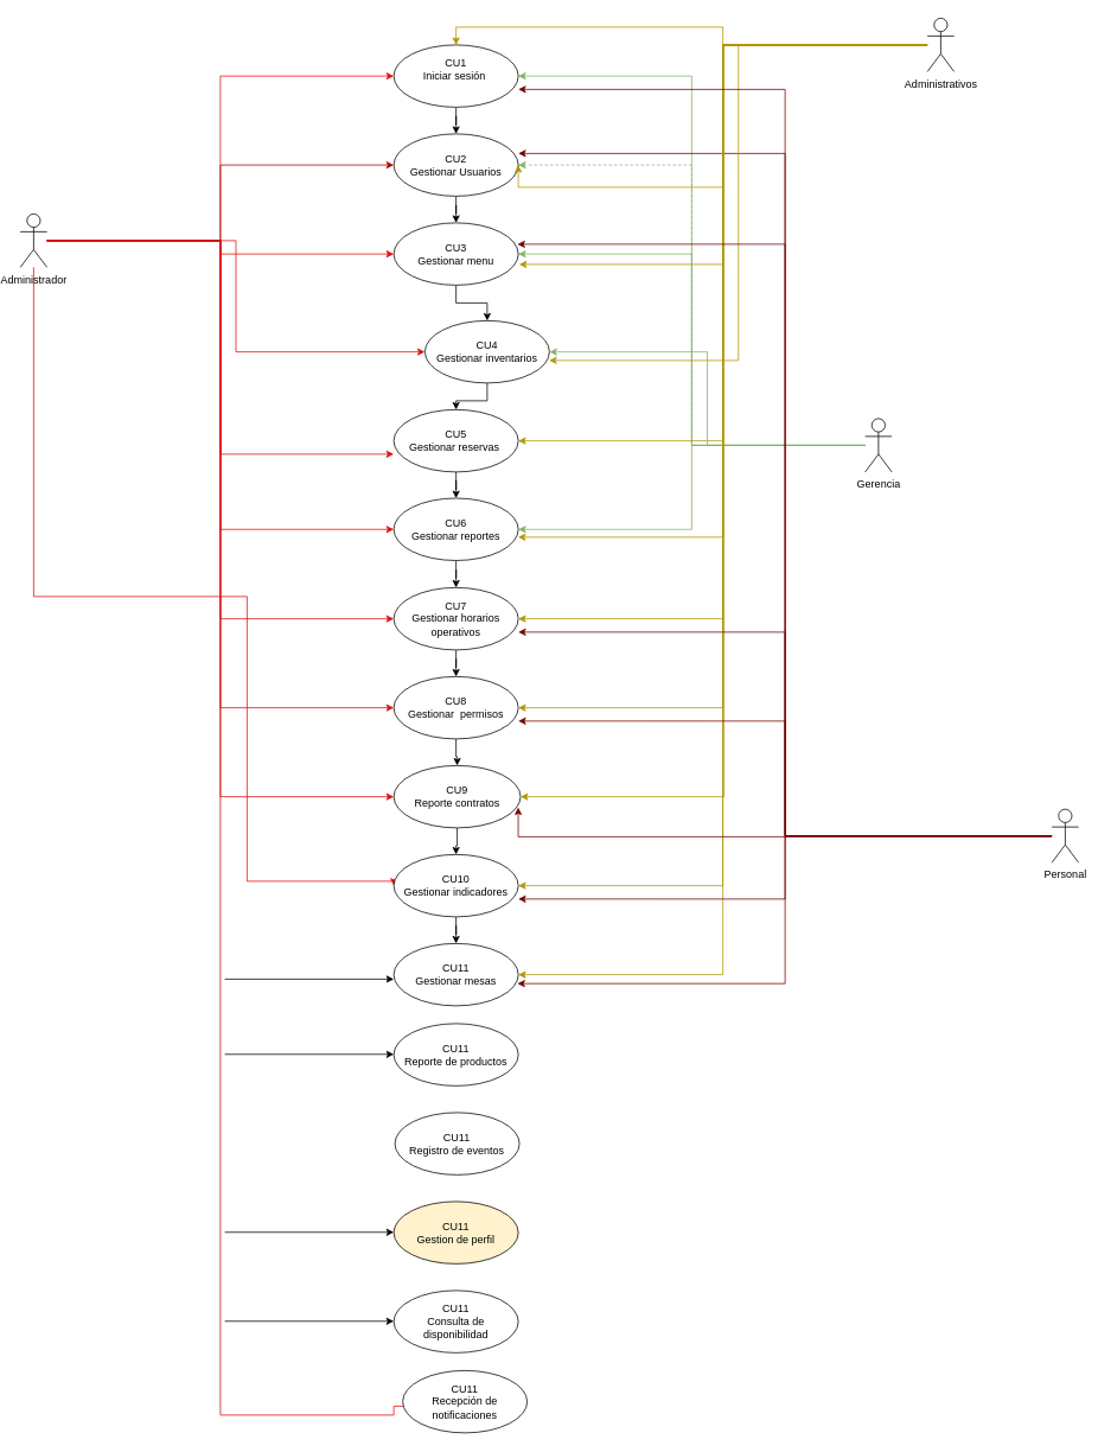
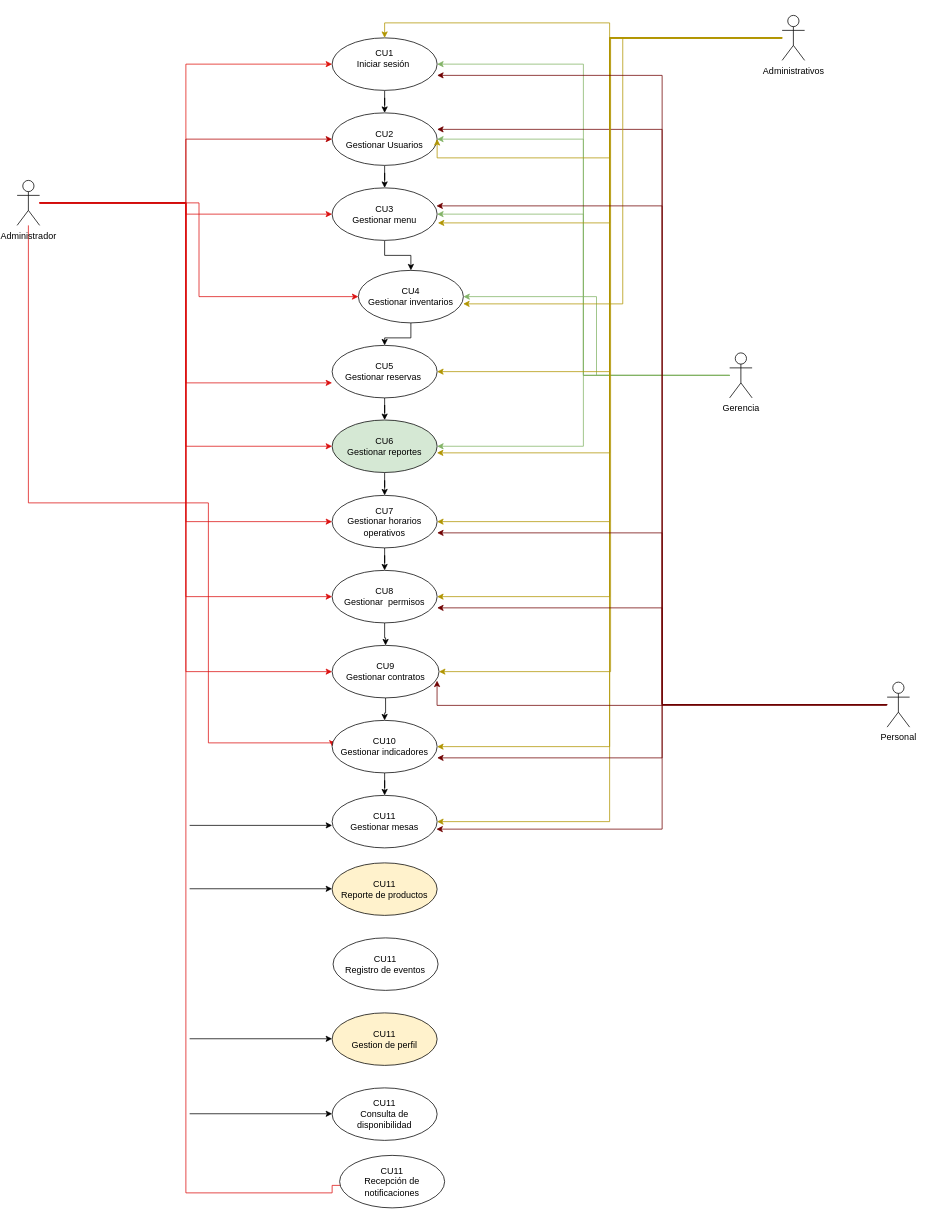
- <mxCell id="13" style="edgeStyle=orthogonalEdgeStyle;rounded=0;orthogonalLoop=1;jettySize=auto;html=1;entryX=1;entryY=0.5;entryDx=0;entryDy=0;fillColor=#d5e8d4;strokeColor=#82b366;dashed=1;" edge="1" parent="1" source="18" target="22"><mxGeometry relative="1" as="geometry" /></mxCell>
+ <mxCell id="13" style="edgeStyle=orthogonalEdgeStyle;rounded=0;orthogonalLoop=1;jettySize=auto;html=1;entryX=1;entryY=0.5;entryDx=0;entryDy=0;fillColor=#d5e8d4;strokeColor=#82b366;" edge="1" parent="1" source="18" target="22"><mxGeometry relative="1" as="geometry" /></mxCell>
- <mxCell id="24" value="CU6&lt;div&gt;Gestionar reportes&lt;/div&gt;" style="ellipse;whiteSpace=wrap;html=1;" vertex="1" parent="1"><mxGeometry x="440" y="559.5" width="140" height="70" as="geometry" /></mxCell>
+ <mxCell id="24" value="CU6&lt;div&gt;Gestionar reportes&lt;/div&gt;" style="ellipse;whiteSpace=wrap;html=1;fillColor=#d5e8d4;" vertex="1" parent="1"><mxGeometry x="440" y="559.5" width="140" height="70" as="geometry" /></mxCell>
- <mxCell id="41" value="CU9&lt;div&gt;Reporte contratos&lt;/div&gt;" style="ellipse;whiteSpace=wrap;html=1;" vertex="1" parent="1"><mxGeometry x="440" y="860" width="142.5" height="70" as="geometry" /></mxCell>
+ <mxCell id="41" value="CU9&lt;div&gt;Gestionar contratos&lt;/div&gt;" style="ellipse;whiteSpace=wrap;html=1;" vertex="1" parent="1"><mxGeometry x="440" y="860" width="142.5" height="70" as="geometry" /></mxCell>
- <mxCell id="62" value="CU11&lt;div&gt;Reporte de productos&lt;/div&gt;" style="ellipse;whiteSpace=wrap;html=1;" vertex="1" parent="1"><mxGeometry x="440" y="1150" width="140" height="70" as="geometry" /></mxCell>
+ <mxCell id="62" value="CU11&lt;div&gt;Reporte de productos&lt;/div&gt;" style="ellipse;whiteSpace=wrap;html=1;fillColor=#fff2cc;" vertex="1" parent="1"><mxGeometry x="440" y="1150" width="140" height="70" as="geometry" /></mxCell>
